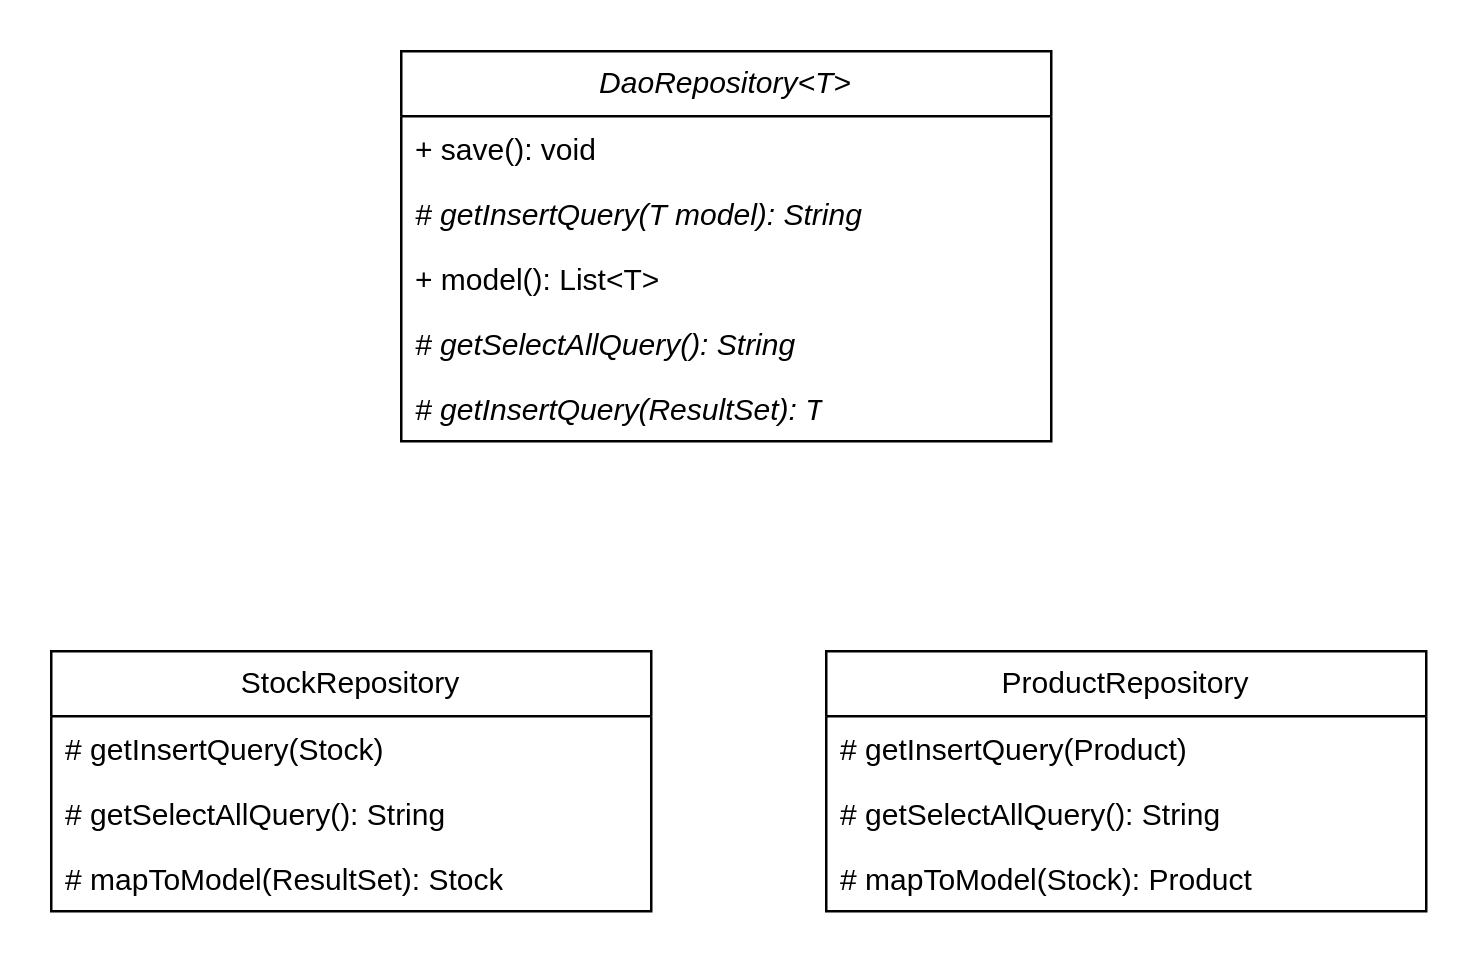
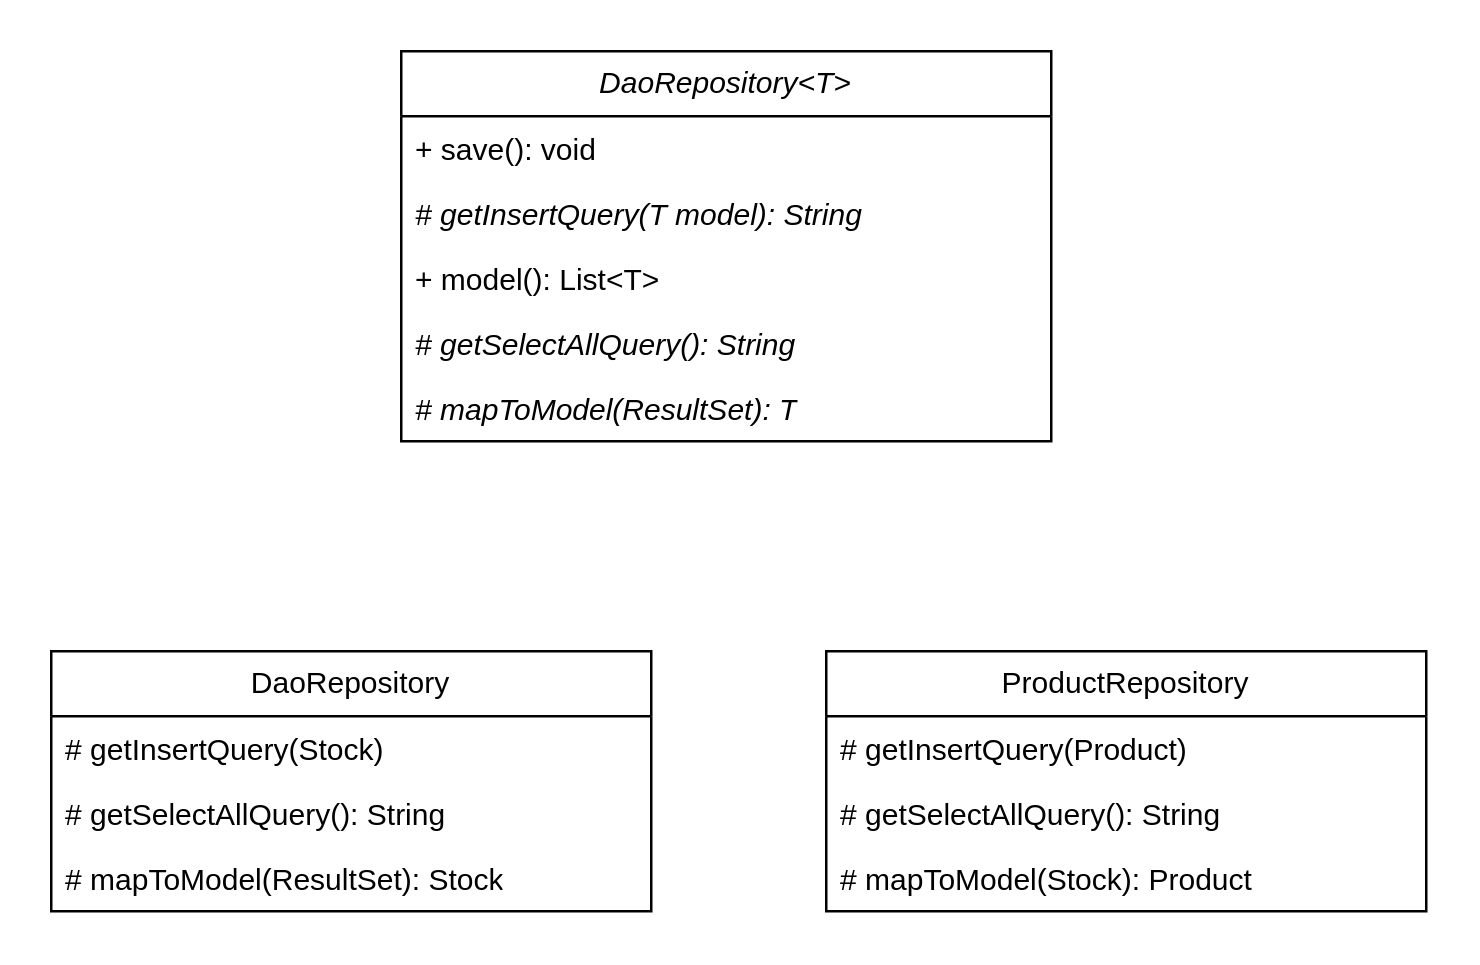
- <mxCell id="7" value="&lt;i&gt;# getInsertQuery(ResultSet): T&lt;/i&gt;" style="text;strokeColor=none;fillColor=none;align=left;verticalAlign=top;spacingLeft=4;spacingRight=4;overflow=hidden;rotatable=0;points=[[0,0.5],[1,0.5]];portConstraint=eastwest;whiteSpace=wrap;html=1;" parent="2" vertex="1"><mxGeometry y="130" width="260" height="26" as="geometry" /></mxCell>
+ <mxCell id="7" value="&lt;i&gt;# mapToModel(ResultSet): T&lt;/i&gt;" style="text;strokeColor=none;fillColor=none;align=left;verticalAlign=top;spacingLeft=4;spacingRight=4;overflow=hidden;rotatable=0;points=[[0,0.5],[1,0.5]];portConstraint=eastwest;whiteSpace=wrap;html=1;" parent="2" vertex="1"><mxGeometry y="130" width="260" height="26" as="geometry" /></mxCell>
- <mxCell id="8" value="StockRepository" style="swimlane;fontStyle=0;childLayout=stackLayout;horizontal=1;startSize=26;fillColor=none;horizontalStack=0;resizeParent=1;resizeParentMax=0;resizeLast=0;collapsible=1;marginBottom=0;whiteSpace=wrap;html=1;" parent="1" vertex="1"><mxGeometry x="20" y="260" width="240" height="104" as="geometry"><mxRectangle x="80" y="330" width="100" height="30" as="alternateBounds" /></mxGeometry></mxCell>
+ <mxCell id="8" value="DaoRepository" style="swimlane;fontStyle=0;childLayout=stackLayout;horizontal=1;startSize=26;fillColor=none;horizontalStack=0;resizeParent=1;resizeParentMax=0;resizeLast=0;collapsible=1;marginBottom=0;whiteSpace=wrap;html=1;" parent="1" vertex="1"><mxGeometry x="20" y="260" width="240" height="104" as="geometry"><mxRectangle x="80" y="330" width="100" height="30" as="alternateBounds" /></mxGeometry></mxCell>
